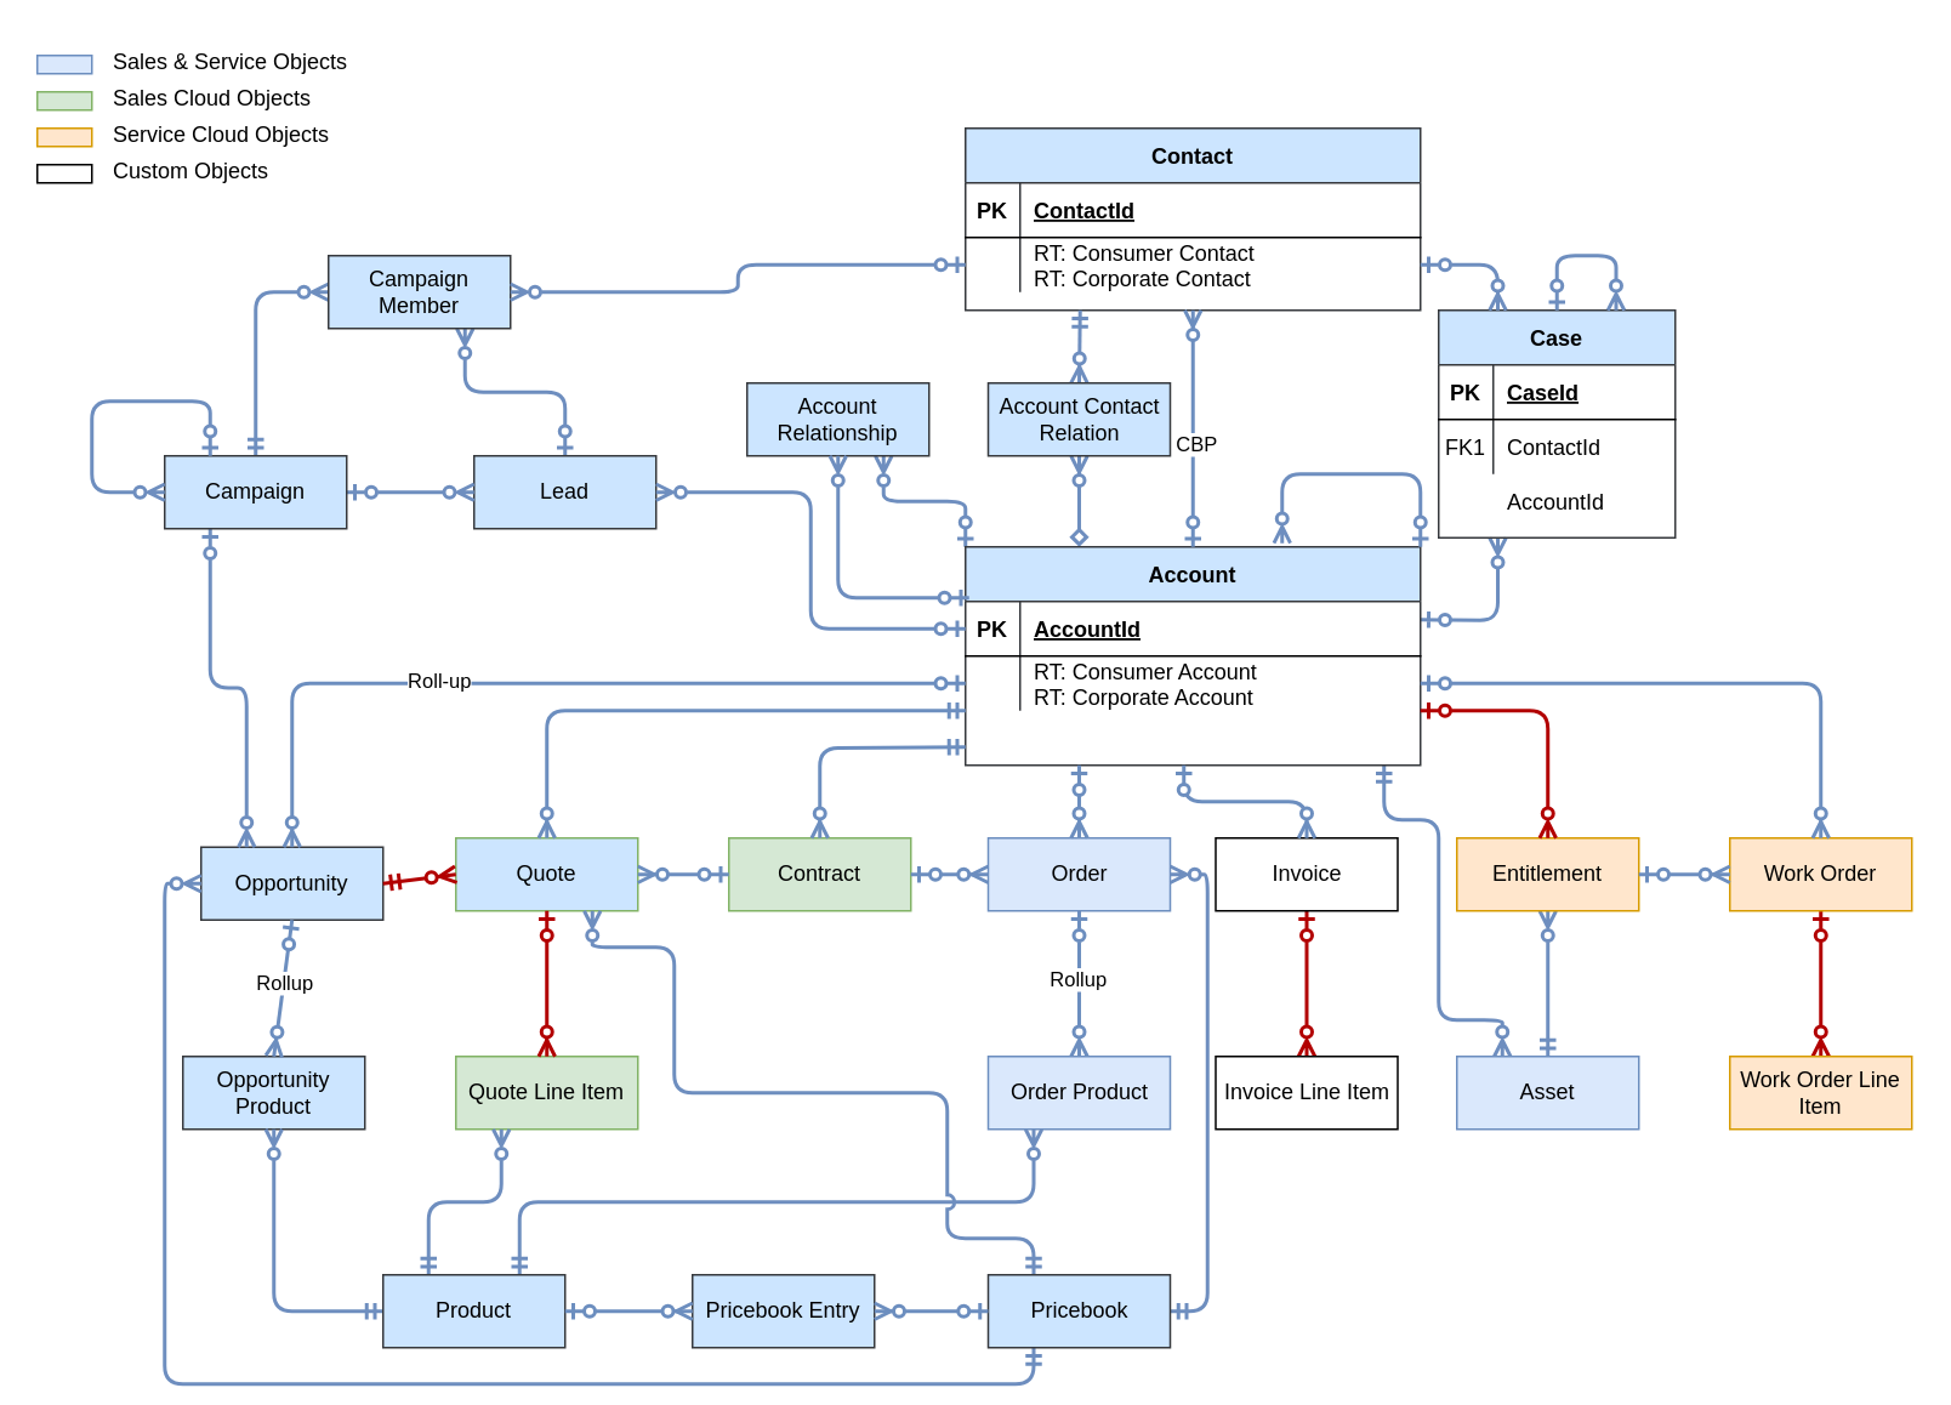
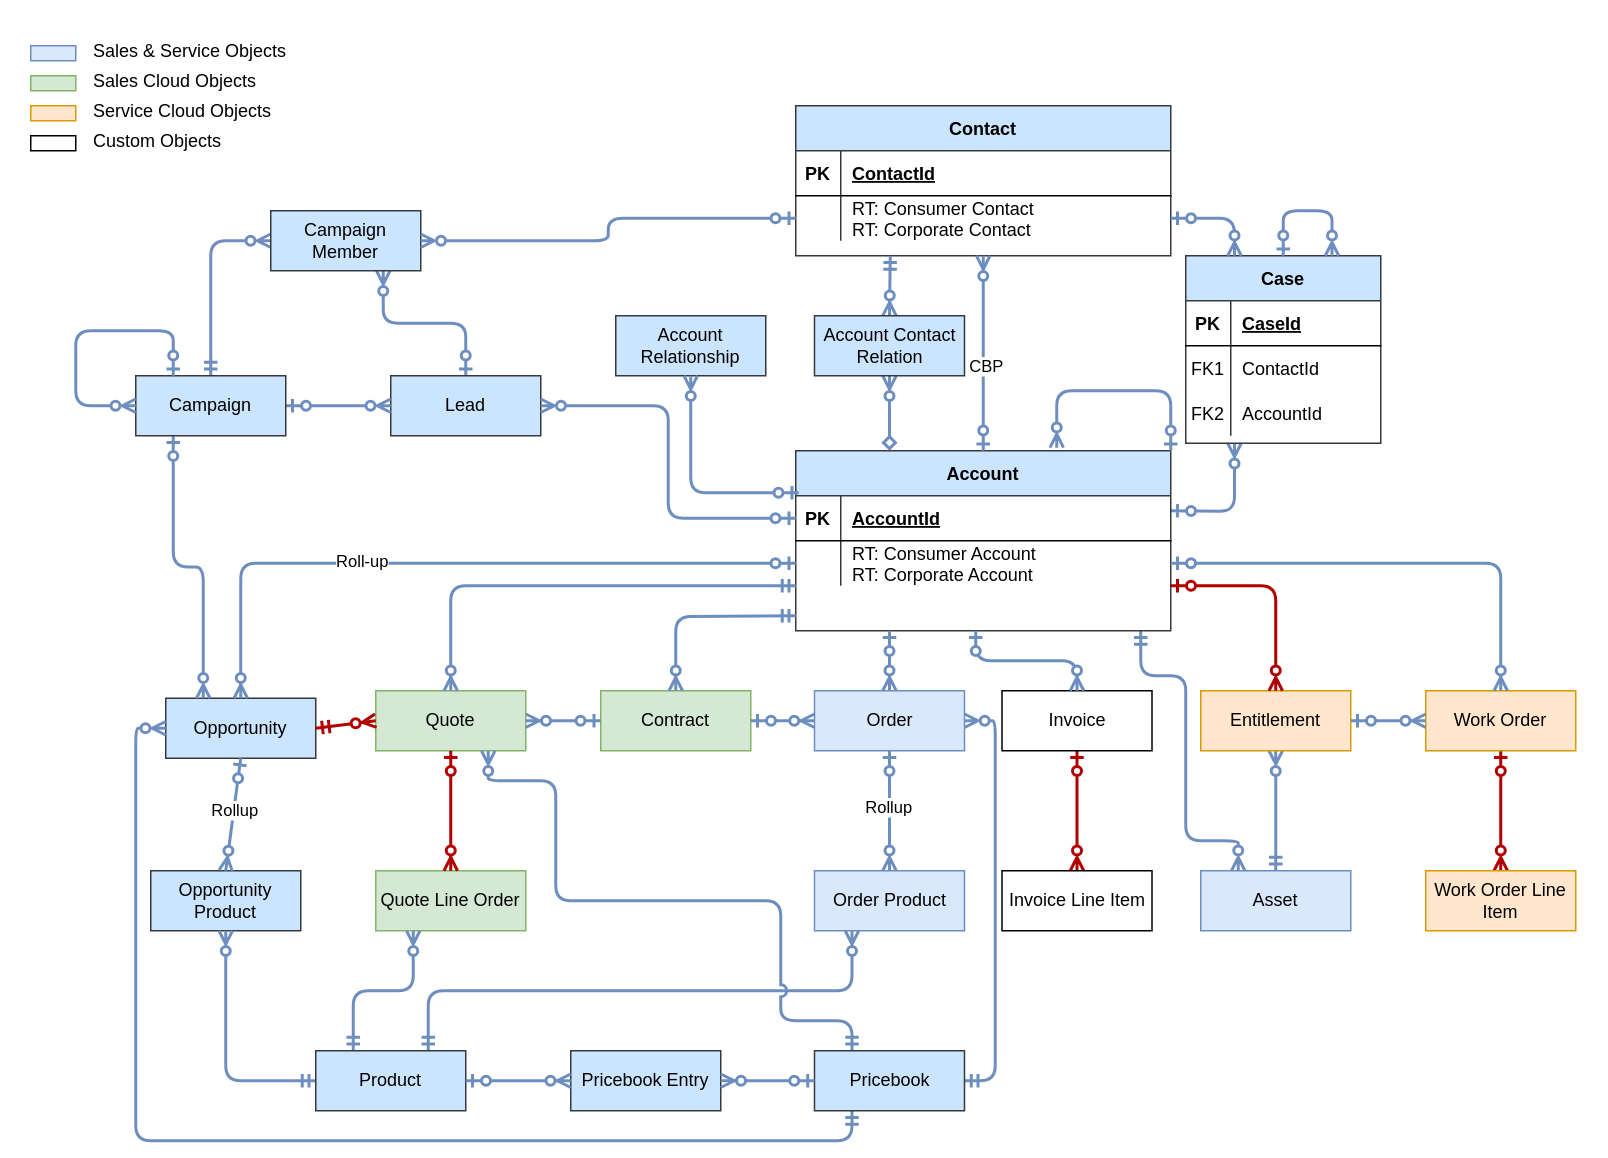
- <mxCell id="5" style="edgeStyle=orthogonalEdgeStyle;rounded=1;jumpStyle=arc;orthogonalLoop=1;jettySize=auto;html=1;exitX=0;exitY=0;exitDx=0;exitDy=0;entryX=0.75;entryY=1;entryDx=0;entryDy=0;strokeColor=#6e8ebf;strokeWidth=2;startArrow=ERzeroToOne;startFill=0;endArrow=ERzeroToMany;endFill=0;" edge="1" parent="1" source="6" target="96"><mxGeometry relative="1" as="geometry" /></mxCell>
+ <mxCell id="29" value="FK2" style="shape=partialRectangle;overflow=hidden;connectable=0;fillColor=none;top=0;left=0;bottom=0;right=0;" vertex="1" parent="28"><mxGeometry width="30" height="30" as="geometry"><mxRectangle width="30" height="30" as="alternateBounds" /></mxGeometry></mxCell>
- <mxCell id="40" value="Quote" style="whiteSpace=wrap;html=1;align=center;fillColor=#cce5ff;strokeColor=#82b366;" vertex="1" parent="1"><mxGeometry x="250" y="460" width="100" height="40" as="geometry" /></mxCell>
+ <mxCell id="40" value="Quote" style="whiteSpace=wrap;html=1;align=center;fillColor=#d5e8d4;strokeColor=#82b366;" vertex="1" parent="1"><mxGeometry x="250" y="460" width="100" height="40" as="geometry" /></mxCell>
- <mxCell id="41" value="Quote Line Item" style="whiteSpace=wrap;html=1;align=center;fillColor=#d5e8d4;strokeColor=#82b366;" vertex="1" parent="1"><mxGeometry x="250" y="580" width="100" height="40" as="geometry" /></mxCell>
+ <mxCell id="41" value="Quote Line Order" style="whiteSpace=wrap;html=1;align=center;fillColor=#d5e8d4;strokeColor=#82b366;" vertex="1" parent="1"><mxGeometry x="250" y="580" width="100" height="40" as="geometry" /></mxCell>
